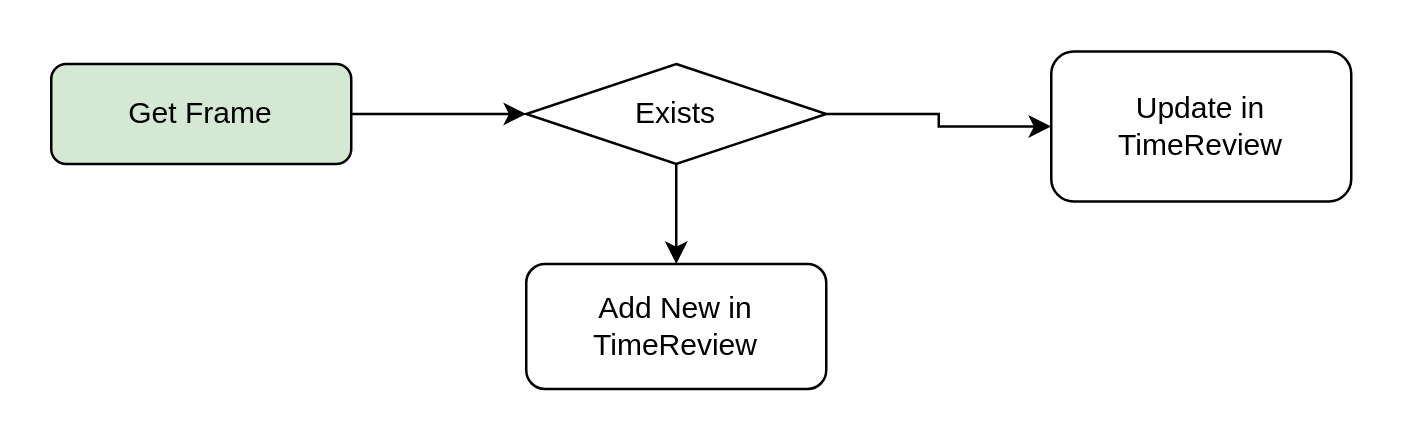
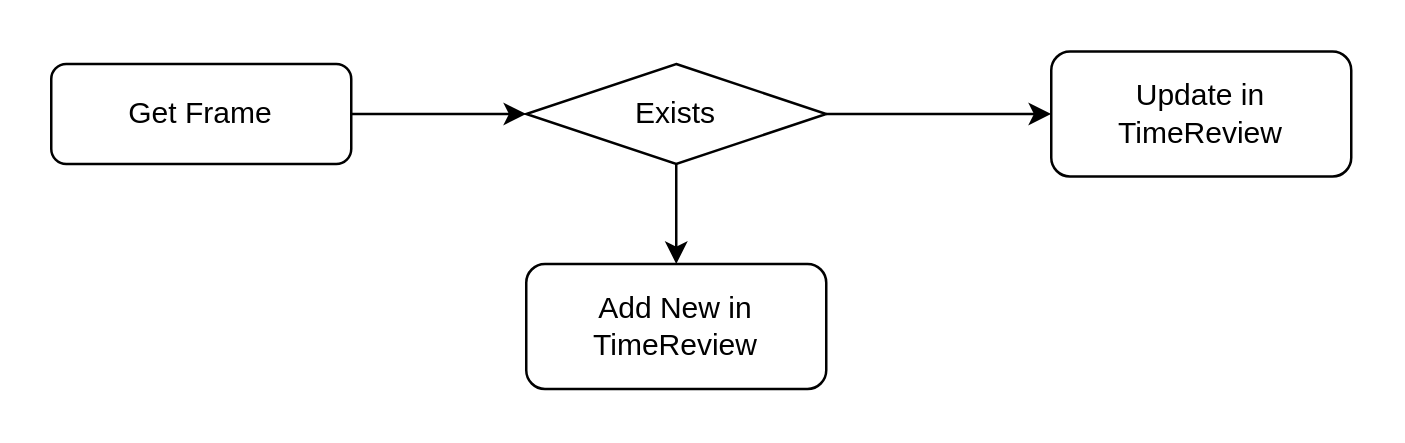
- <mxCell id="3" value="Get Frame" style="rounded=1;whiteSpace=wrap;html=1;fillColor=#d5e8d4;" vertex="1" parent="1"><mxGeometry x="20" y="25" width="120" height="40" as="geometry" /></mxCell>
+ <mxCell id="3" value="Get Frame" style="rounded=1;whiteSpace=wrap;html=1;" vertex="1" parent="1"><mxGeometry x="20" y="25" width="120" height="40" as="geometry" /></mxCell>
- <mxCell id="7" value="Update in&lt;br&gt;TimeReview" style="rounded=1;whiteSpace=wrap;html=1;" vertex="1" parent="1"><mxGeometry x="420" y="20" width="120" height="60" as="geometry" /></mxCell>
+ <mxCell id="7" value="Update in&lt;br&gt;TimeReview" style="rounded=1;whiteSpace=wrap;html=1;" vertex="1" parent="1"><mxGeometry x="420" y="20" width="120" height="50" as="geometry" /></mxCell>
